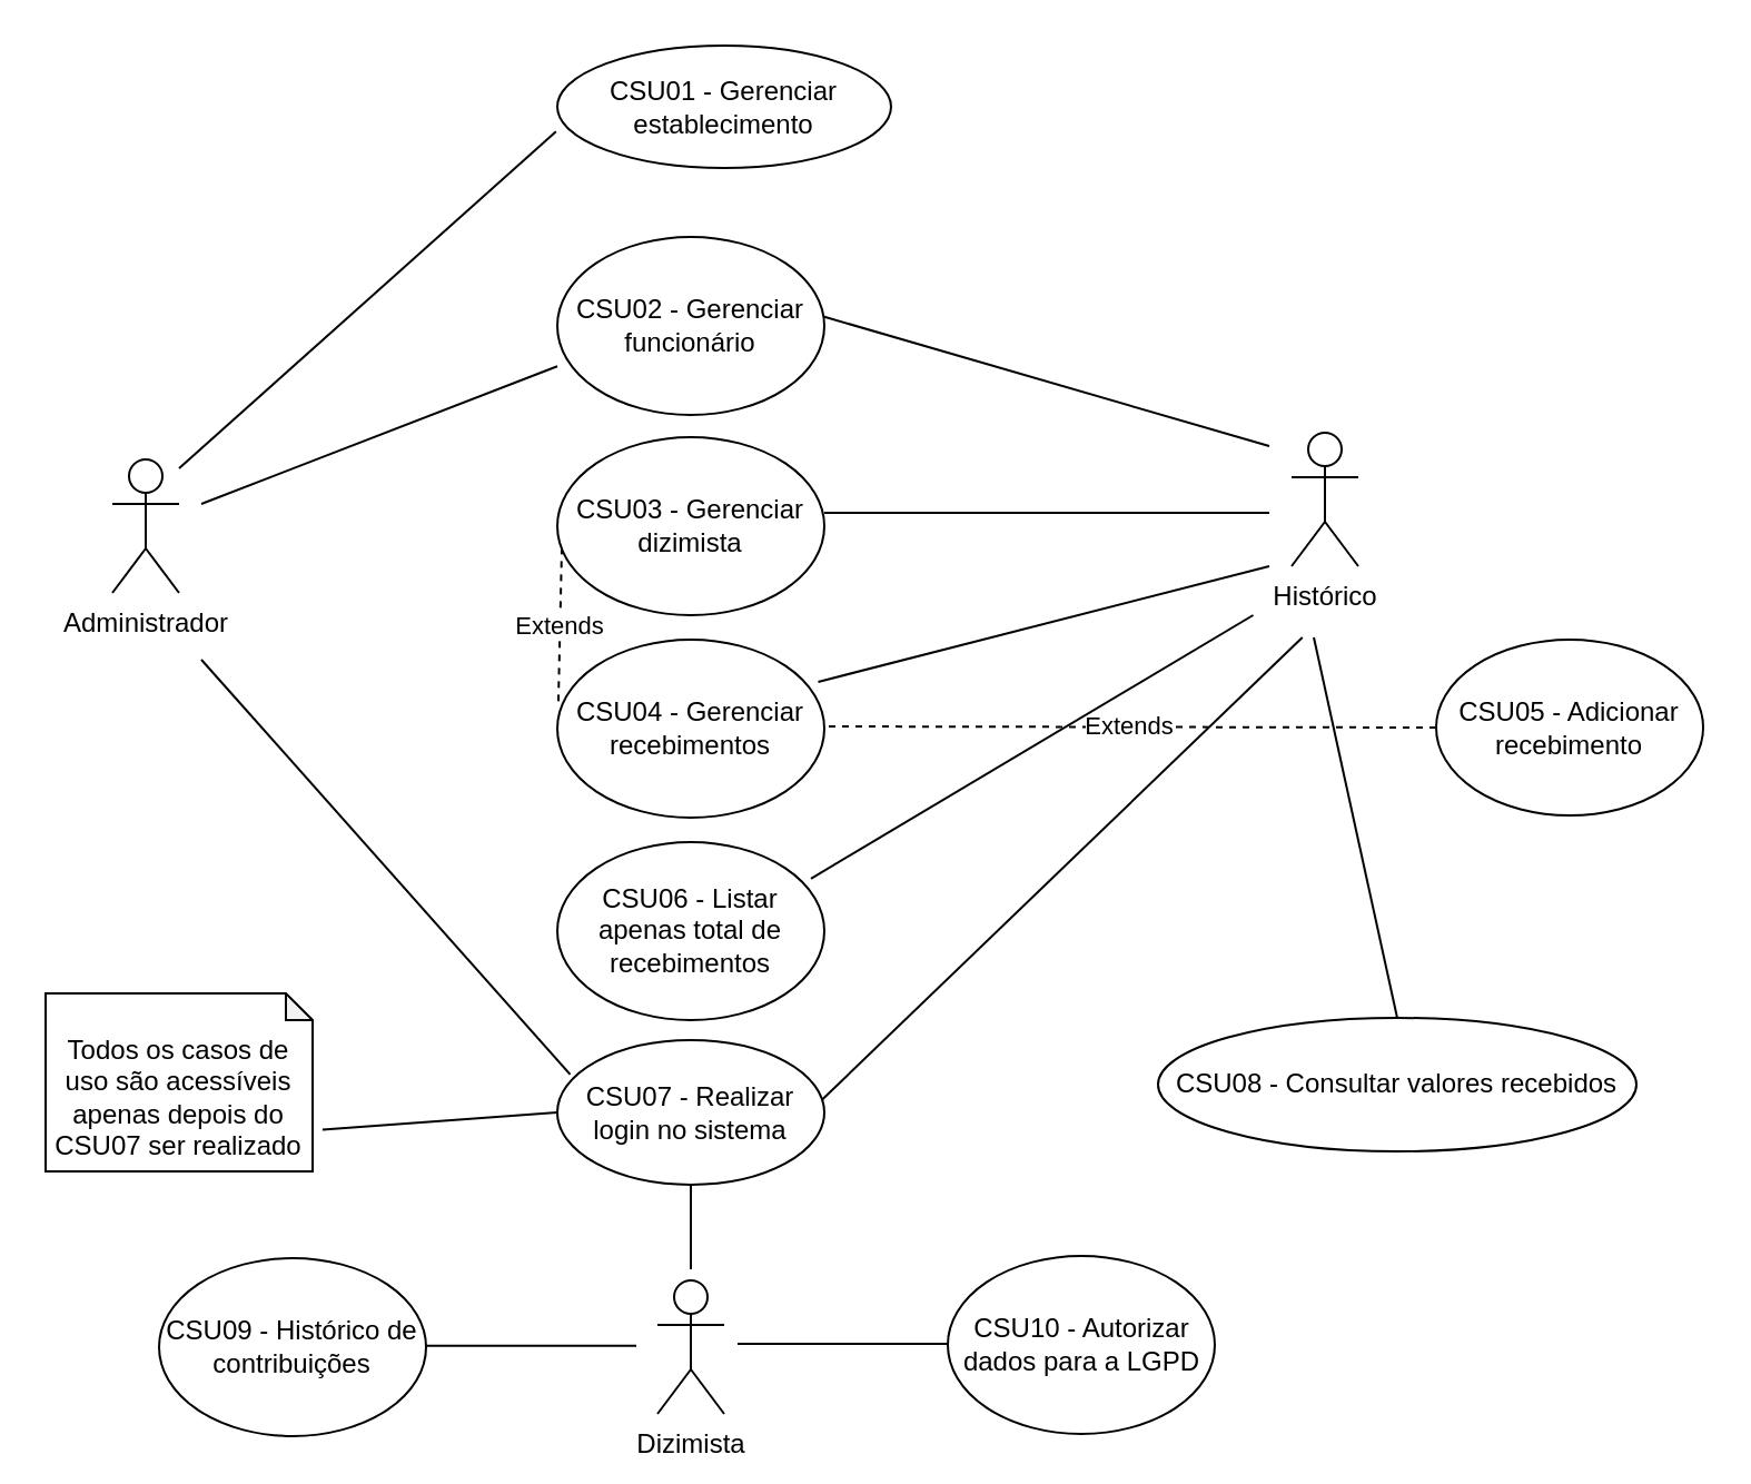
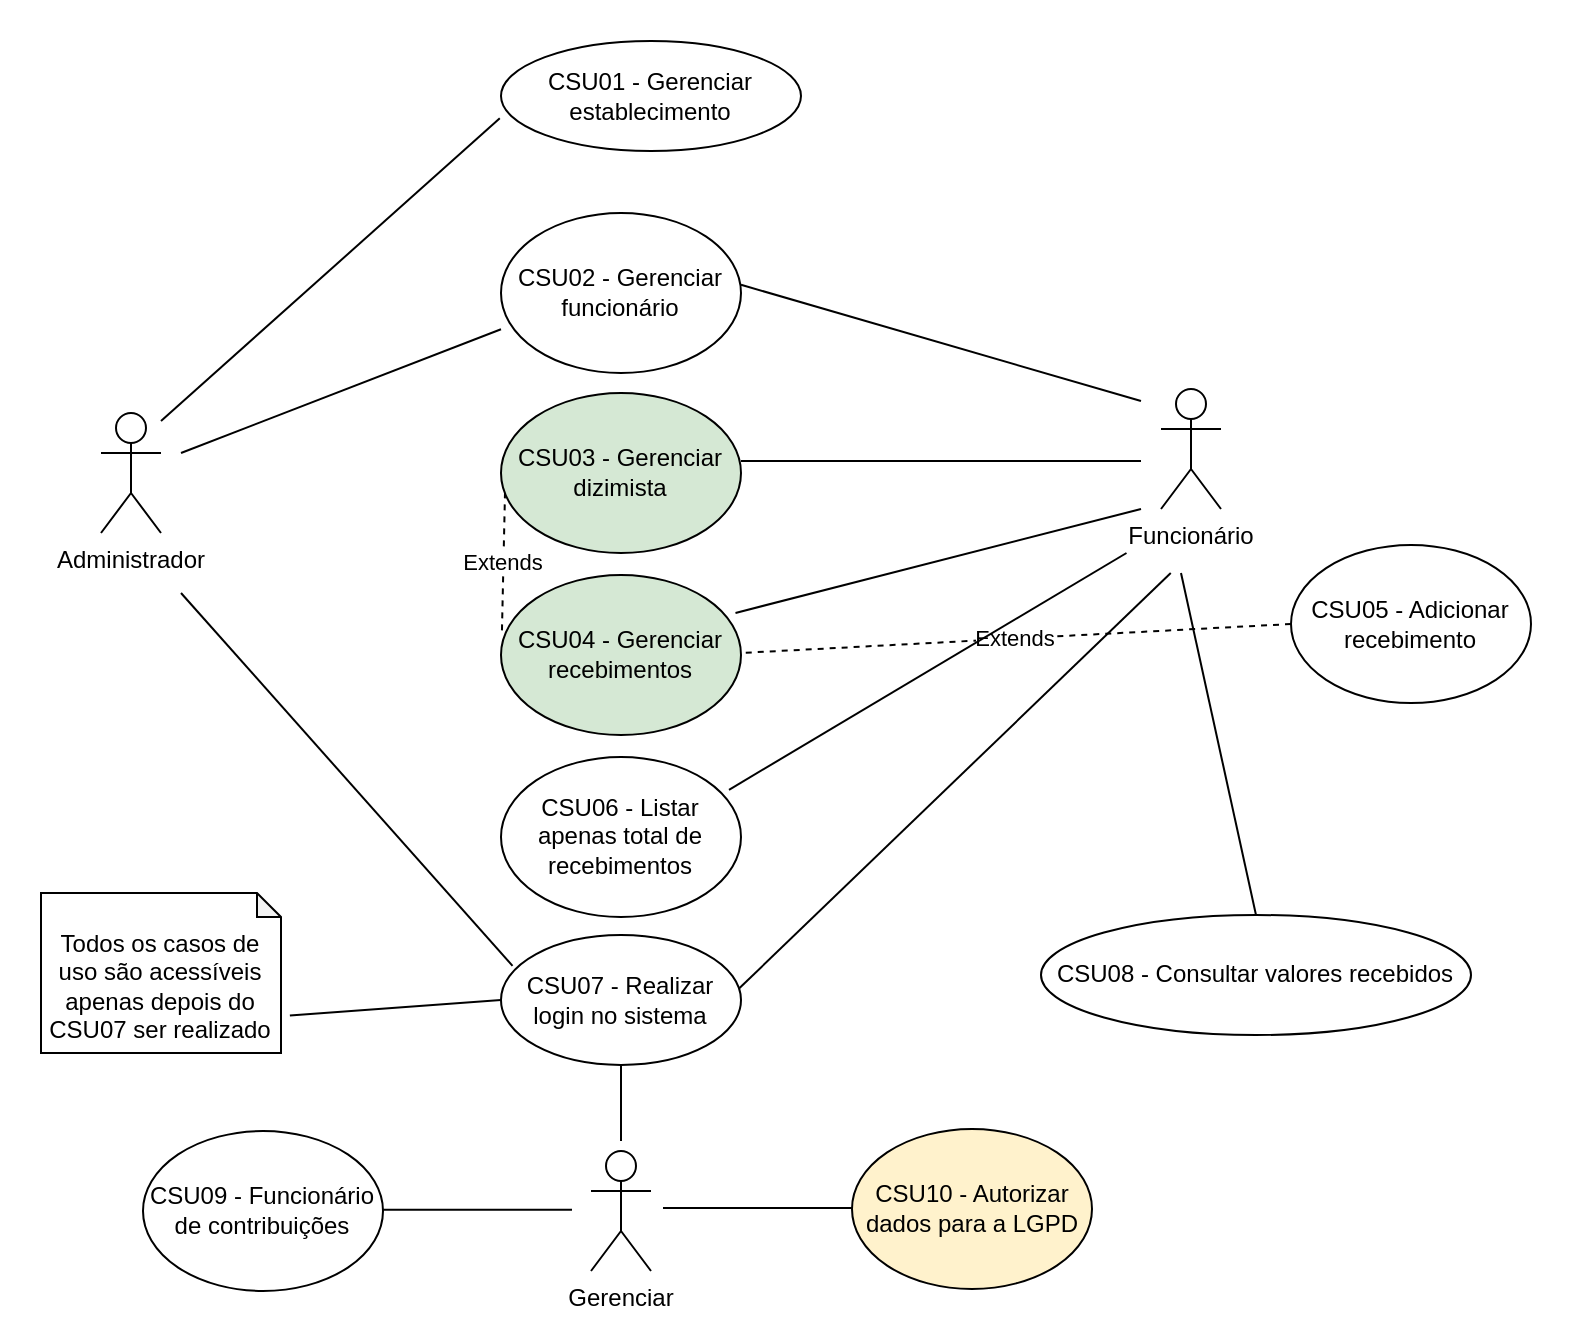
- <mxCell id="6" value="CSU03 - Gerenciar dizimista" style="ellipse;whiteSpace=wrap;html=1;" parent="1" vertex="1"><mxGeometry x="250" y="196" width="120" height="80" as="geometry" /></mxCell>
+ <mxCell id="6" value="CSU03 - Gerenciar dizimista" style="ellipse;whiteSpace=wrap;html=1;fillColor=#d5e8d4;" parent="1" vertex="1"><mxGeometry x="250" y="196" width="120" height="80" as="geometry" /></mxCell>
- <mxCell id="3" value="Histórico" style="shape=umlActor;verticalLabelPosition=bottom;verticalAlign=top;html=1;outlineConnect=0;" parent="1" vertex="1"><mxGeometry x="580" y="194" width="30" height="60" as="geometry" /></mxCell>
+ <mxCell id="3" value="Funcionário" style="shape=umlActor;verticalLabelPosition=bottom;verticalAlign=top;html=1;outlineConnect=0;" parent="1" vertex="1"><mxGeometry x="580" y="194" width="30" height="60" as="geometry" /></mxCell>
- <mxCell id="10" value="CSU05 - Adicionar recebimento" style="ellipse;whiteSpace=wrap;html=1;" parent="1" vertex="1"><mxGeometry x="645" y="287" width="120" height="79" as="geometry" /></mxCell>
+ <mxCell id="10" value="CSU05 - Adicionar recebimento" style="ellipse;whiteSpace=wrap;html=1;" parent="1" vertex="1"><mxGeometry x="645" y="272" width="120" height="79" as="geometry" /></mxCell>
- <mxCell id="7" value="CSU04 - Gerenciar recebimentos" style="ellipse;whiteSpace=wrap;html=1;" parent="1" vertex="1"><mxGeometry x="250" y="287" width="120" height="80" as="geometry" /></mxCell>
+ <mxCell id="7" value="CSU04 - Gerenciar recebimentos" style="ellipse;whiteSpace=wrap;html=1;fillColor=#d5e8d4;" parent="1" vertex="1"><mxGeometry x="250" y="287" width="120" height="80" as="geometry" /></mxCell>
- <mxCell id="16" value="&lt;div&gt;CSU10 - Autorizar dados para a LGPD&lt;br&gt;&lt;/div&gt;" style="ellipse;whiteSpace=wrap;html=1;" parent="1" vertex="1"><mxGeometry x="425.5" y="564" width="120" height="80" as="geometry" /></mxCell>
+ <mxCell id="16" value="&lt;div&gt;CSU10 - Autorizar dados para a LGPD&lt;br&gt;&lt;/div&gt;" style="ellipse;whiteSpace=wrap;html=1;fillColor=#fff2cc;" parent="1" vertex="1"><mxGeometry x="425.5" y="564" width="120" height="80" as="geometry" /></mxCell>
- <mxCell id="13" value="&lt;div&gt;CSU09 - Histórico de contribuições&lt;br&gt;&lt;/div&gt;" style="ellipse;whiteSpace=wrap;html=1;" parent="1" vertex="1"><mxGeometry x="71" y="565" width="120" height="80" as="geometry" /></mxCell>
+ <mxCell id="13" value="&lt;div&gt;CSU09 - Funcionário de contribuições&lt;br&gt;&lt;/div&gt;" style="ellipse;whiteSpace=wrap;html=1;" parent="1" vertex="1"><mxGeometry x="71" y="565" width="120" height="80" as="geometry" /></mxCell>
- <mxCell id="12" value="Dizimista" style="shape=umlActor;verticalLabelPosition=bottom;verticalAlign=top;html=1;outlineConnect=0;" parent="1" vertex="1"><mxGeometry x="295" y="575" width="30" height="60" as="geometry" /></mxCell>
+ <mxCell id="12" value="Gerenciar" style="shape=umlActor;verticalLabelPosition=bottom;verticalAlign=top;html=1;outlineConnect=0;" parent="1" vertex="1"><mxGeometry x="295" y="575" width="30" height="60" as="geometry" /></mxCell>
